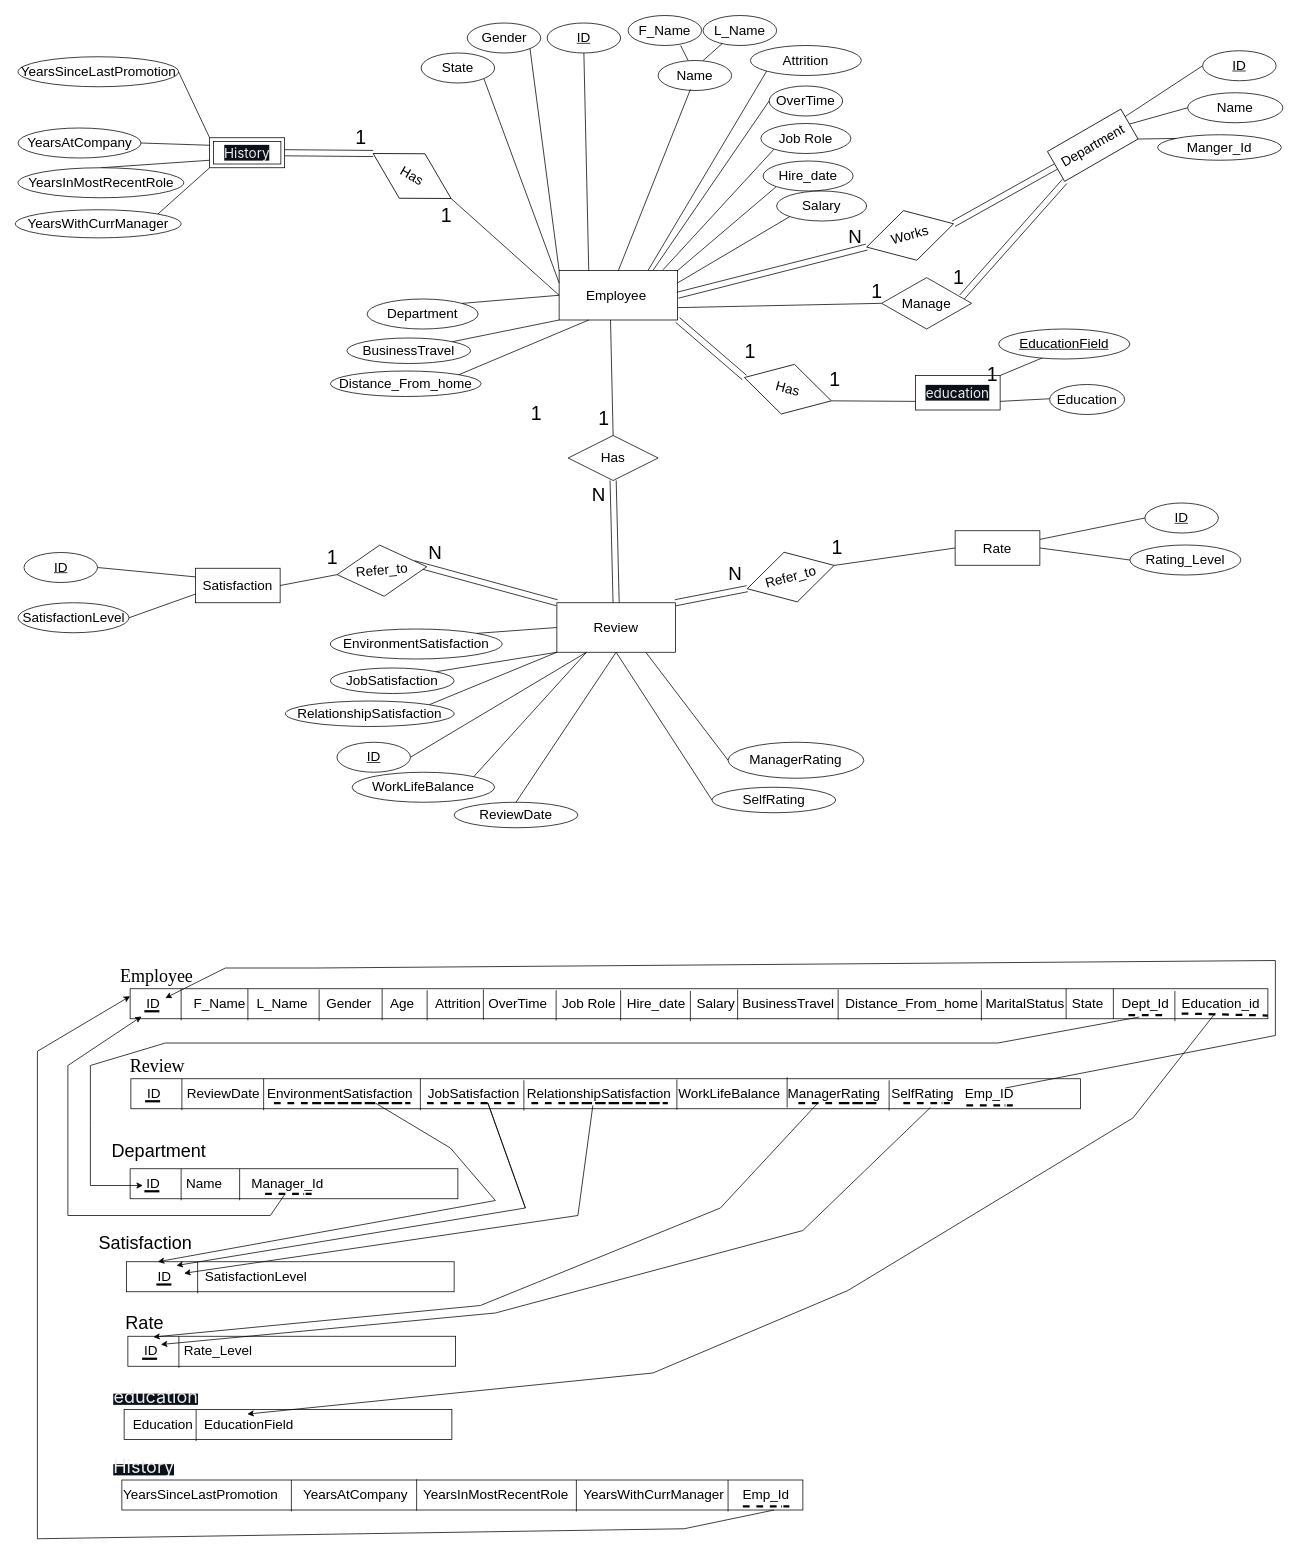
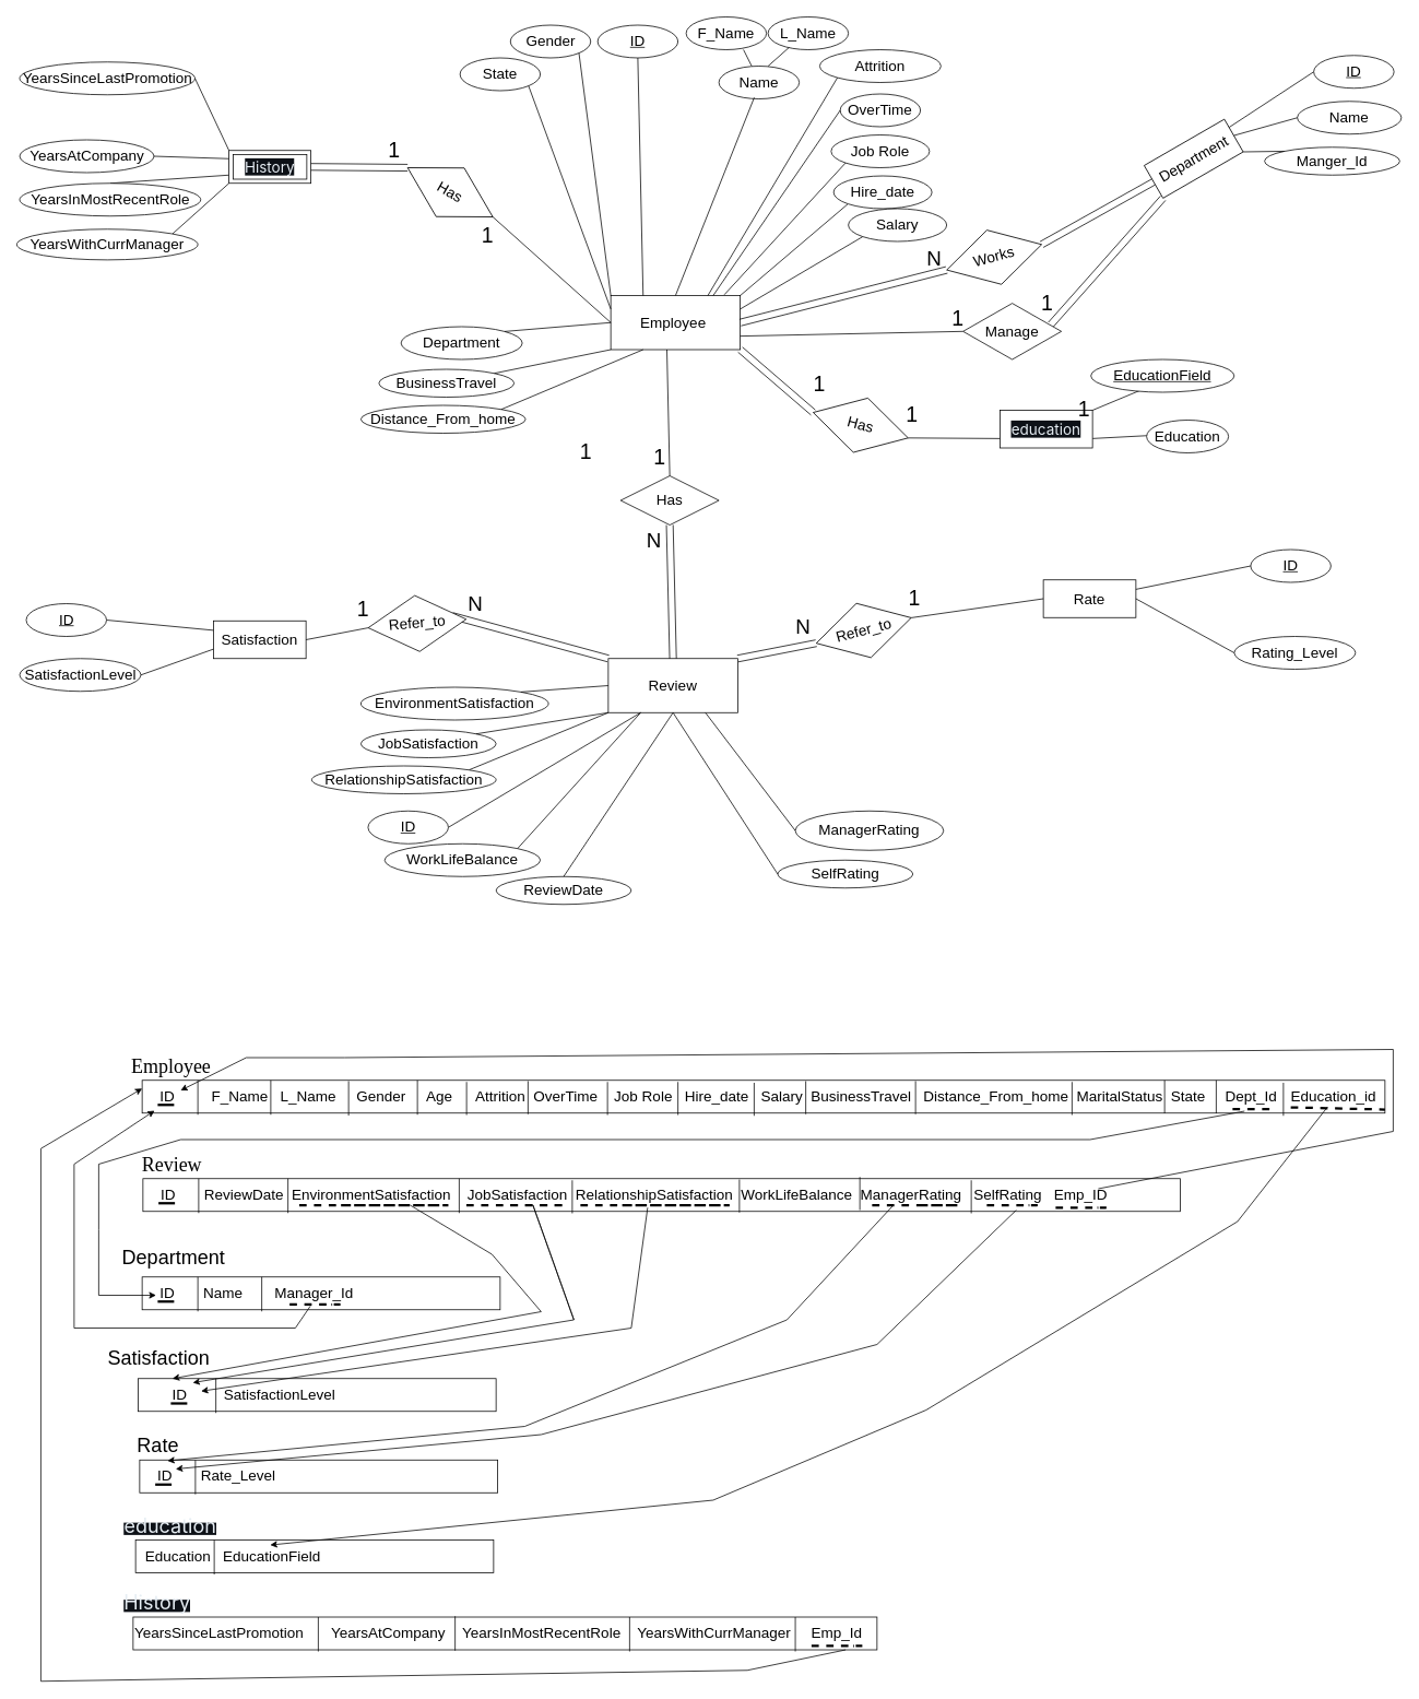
- <mxCell id="50" value="Rating_Level" style="ellipse;whiteSpace=wrap;html=1;align=center;strokeColor=default;verticalAlign=middle;fontFamily=Helvetica;fontSize=18;fontColor=default;fontStyle=0;fillColor=default;" parent="1" vertex="1"><mxGeometry x="1506" y="726" width="148" height="40" as="geometry" /></mxCell>
+ <mxCell id="50" value="Rating_Level" style="ellipse;whiteSpace=wrap;html=1;align=center;strokeColor=default;verticalAlign=middle;fontFamily=Helvetica;fontSize=18;fontColor=default;fontStyle=0;fillColor=default;" parent="1" vertex="1"><mxGeometry x="1506" y="776" width="148" height="40" as="geometry" /></mxCell>
